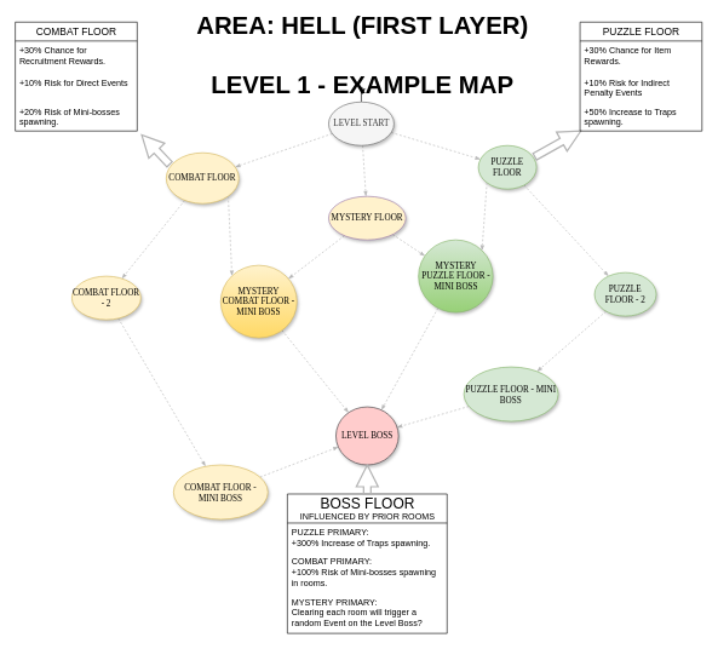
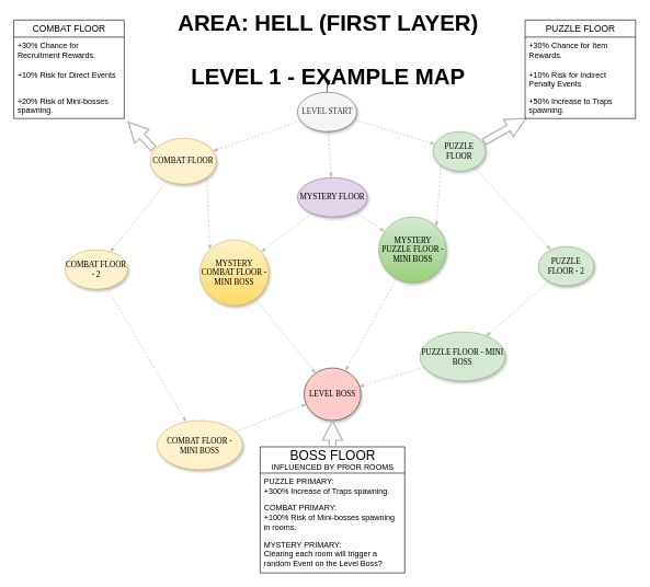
- <mxCell id="9" value="MYSTERY FLOOR" style="ellipse;whiteSpace=wrap;html=1;rounded=0;shadow=1;comic=0;labelBackgroundColor=none;strokeWidth=1;fontFamily=Verdana;fontSize=12;align=center;fillColor=#fff2cc;strokeColor=#9673a6;" vertex="1" parent="1"><mxGeometry x="451.75" y="270" width="106.25" height="60" as="geometry" /></mxCell>
+ <mxCell id="9" value="MYSTERY FLOOR" style="ellipse;whiteSpace=wrap;html=1;rounded=0;shadow=1;comic=0;labelBackgroundColor=none;strokeWidth=1;fontFamily=Verdana;fontSize=12;align=center;fillColor=#e1d5e7;strokeColor=#9673a6;" vertex="1" parent="1"><mxGeometry x="451.75" y="270" width="106.25" height="60" as="geometry" /></mxCell>
